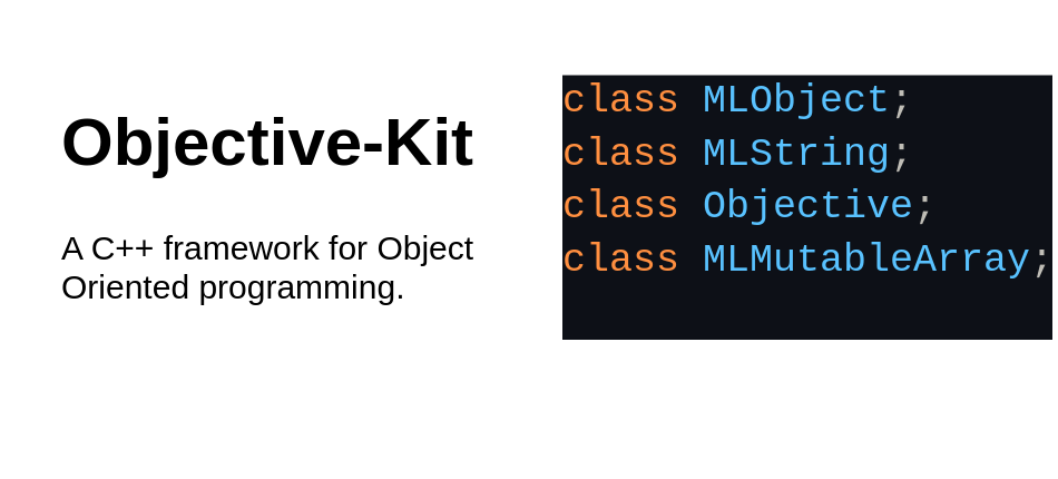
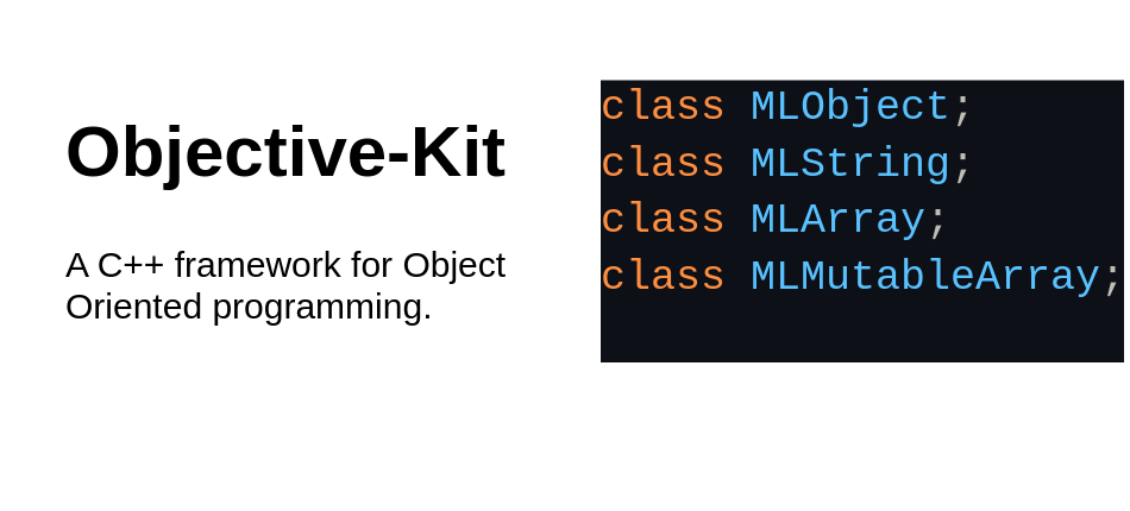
- <mxCell id="3" value="&lt;div style=&quot;color: #bfbdb6;background-color: #0d1017;font-family: Iosevka, Consolas, 'Courier New', monospace;font-weight: normal;font-size: 14px;line-height: 19px;white-space: pre;&quot;&gt;&lt;div&gt;&lt;span style=&quot;color: #ff8f40;&quot;&gt;class&lt;/span&gt;&lt;span style=&quot;color: #bfbdb6;&quot;&gt; &lt;/span&gt;&lt;span style=&quot;color: #59c2ff;&quot;&gt;MLObject&lt;/span&gt;&lt;span style=&quot;color: #bfbdb6;&quot;&gt;;&lt;/span&gt;&lt;/div&gt;&lt;div&gt;&lt;span style=&quot;color: #ff8f40;&quot;&gt;class&lt;/span&gt;&lt;span style=&quot;color: #bfbdb6;&quot;&gt; &lt;/span&gt;&lt;span style=&quot;color: #59c2ff;&quot;&gt;MLString&lt;/span&gt;&lt;span style=&quot;color: #bfbdb6;&quot;&gt;;&lt;/span&gt;&lt;/div&gt;&lt;div&gt;&lt;span style=&quot;color: #ff8f40;&quot;&gt;class&lt;/span&gt;&lt;span style=&quot;color: #bfbdb6;&quot;&gt; &lt;/span&gt;&lt;span style=&quot;color: #59c2ff;&quot;&gt;Objective&lt;/span&gt;&lt;span style=&quot;color: #bfbdb6;&quot;&gt;;&lt;/span&gt;&lt;/div&gt;&lt;div&gt;&lt;span style=&quot;color: #ff8f40;&quot;&gt;class&lt;/span&gt;&lt;span style=&quot;color: #bfbdb6;&quot;&gt; &lt;/span&gt;&lt;span style=&quot;color: #59c2ff;&quot;&gt;MLMutableArray&lt;/span&gt;&lt;span style=&quot;color: #bfbdb6;&quot;&gt;;&lt;/span&gt;&lt;/div&gt;&lt;br&gt;&lt;/div&gt;" style="text;whiteSpace=wrap;html=1;" vertex="1" parent="1"><mxGeometry x="200" y="20" width="150" height="110" as="geometry" /></mxCell>
+ <mxCell id="3" value="&lt;div style=&quot;color: #bfbdb6;background-color: #0d1017;font-family: Iosevka, Consolas, 'Courier New', monospace;font-weight: normal;font-size: 14px;line-height: 19px;white-space: pre;&quot;&gt;&lt;div&gt;&lt;span style=&quot;color: #ff8f40;&quot;&gt;class&lt;/span&gt;&lt;span style=&quot;color: #bfbdb6;&quot;&gt; &lt;/span&gt;&lt;span style=&quot;color: #59c2ff;&quot;&gt;MLObject&lt;/span&gt;&lt;span style=&quot;color: #bfbdb6;&quot;&gt;;&lt;/span&gt;&lt;/div&gt;&lt;div&gt;&lt;span style=&quot;color: #ff8f40;&quot;&gt;class&lt;/span&gt;&lt;span style=&quot;color: #bfbdb6;&quot;&gt; &lt;/span&gt;&lt;span style=&quot;color: #59c2ff;&quot;&gt;MLString&lt;/span&gt;&lt;span style=&quot;color: #bfbdb6;&quot;&gt;;&lt;/span&gt;&lt;/div&gt;&lt;div&gt;&lt;span style=&quot;color: #ff8f40;&quot;&gt;class&lt;/span&gt;&lt;span style=&quot;color: #bfbdb6;&quot;&gt; &lt;/span&gt;&lt;span style=&quot;color: #59c2ff;&quot;&gt;MLArray&lt;/span&gt;&lt;span style=&quot;color: #bfbdb6;&quot;&gt;;&lt;/span&gt;&lt;/div&gt;&lt;div&gt;&lt;span style=&quot;color: #ff8f40;&quot;&gt;class&lt;/span&gt;&lt;span style=&quot;color: #bfbdb6;&quot;&gt; &lt;/span&gt;&lt;span style=&quot;color: #59c2ff;&quot;&gt;MLMutableArray&lt;/span&gt;&lt;span style=&quot;color: #bfbdb6;&quot;&gt;;&lt;/span&gt;&lt;/div&gt;&lt;br&gt;&lt;/div&gt;" style="text;whiteSpace=wrap;html=1;" vertex="1" parent="1"><mxGeometry x="200" y="20" width="150" height="110" as="geometry" /></mxCell>
